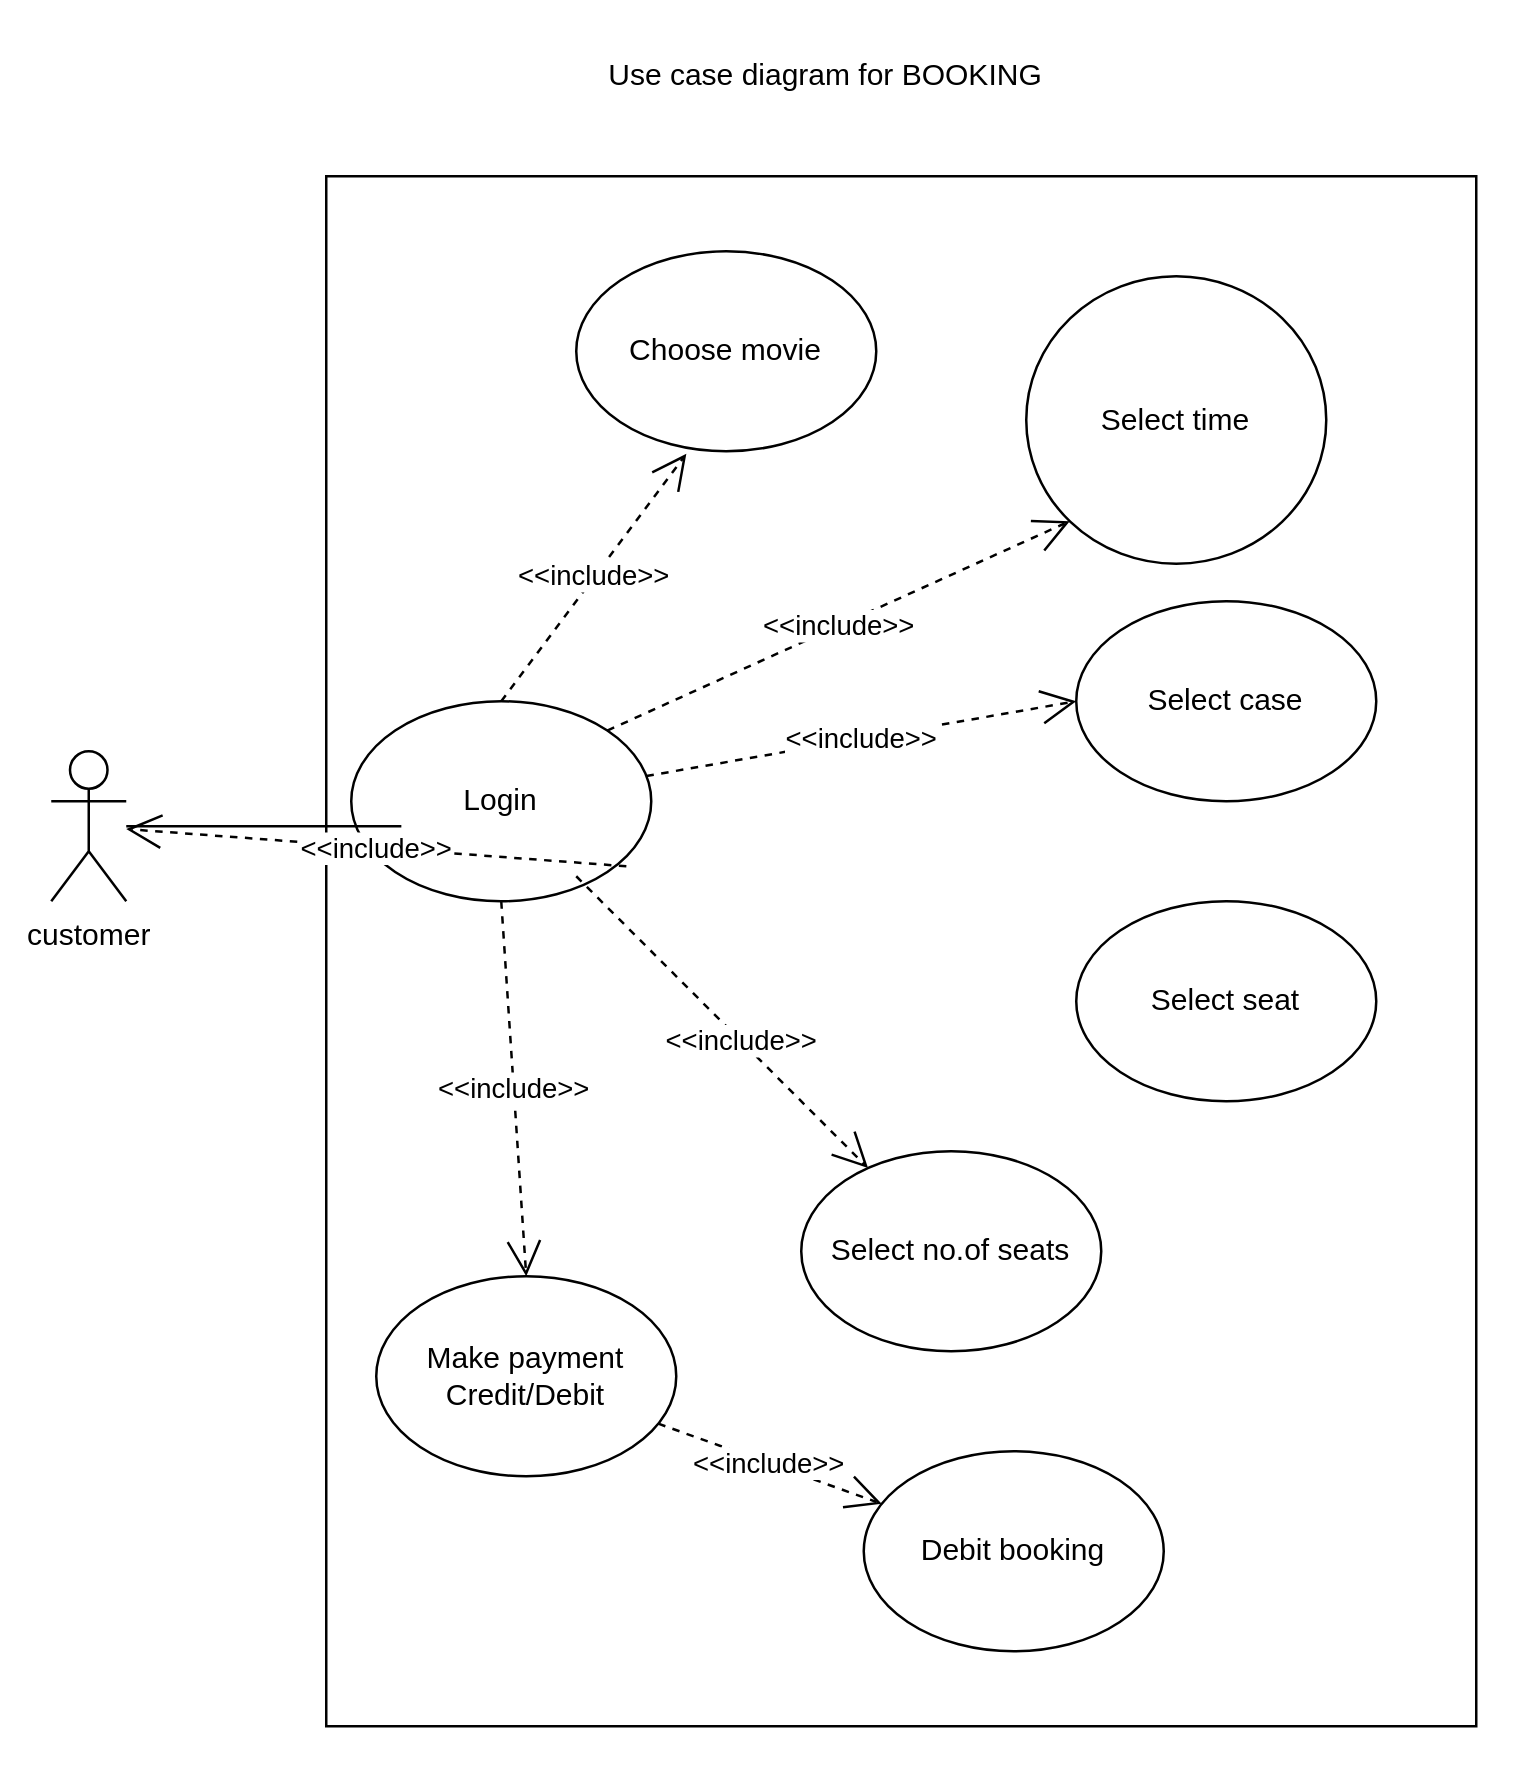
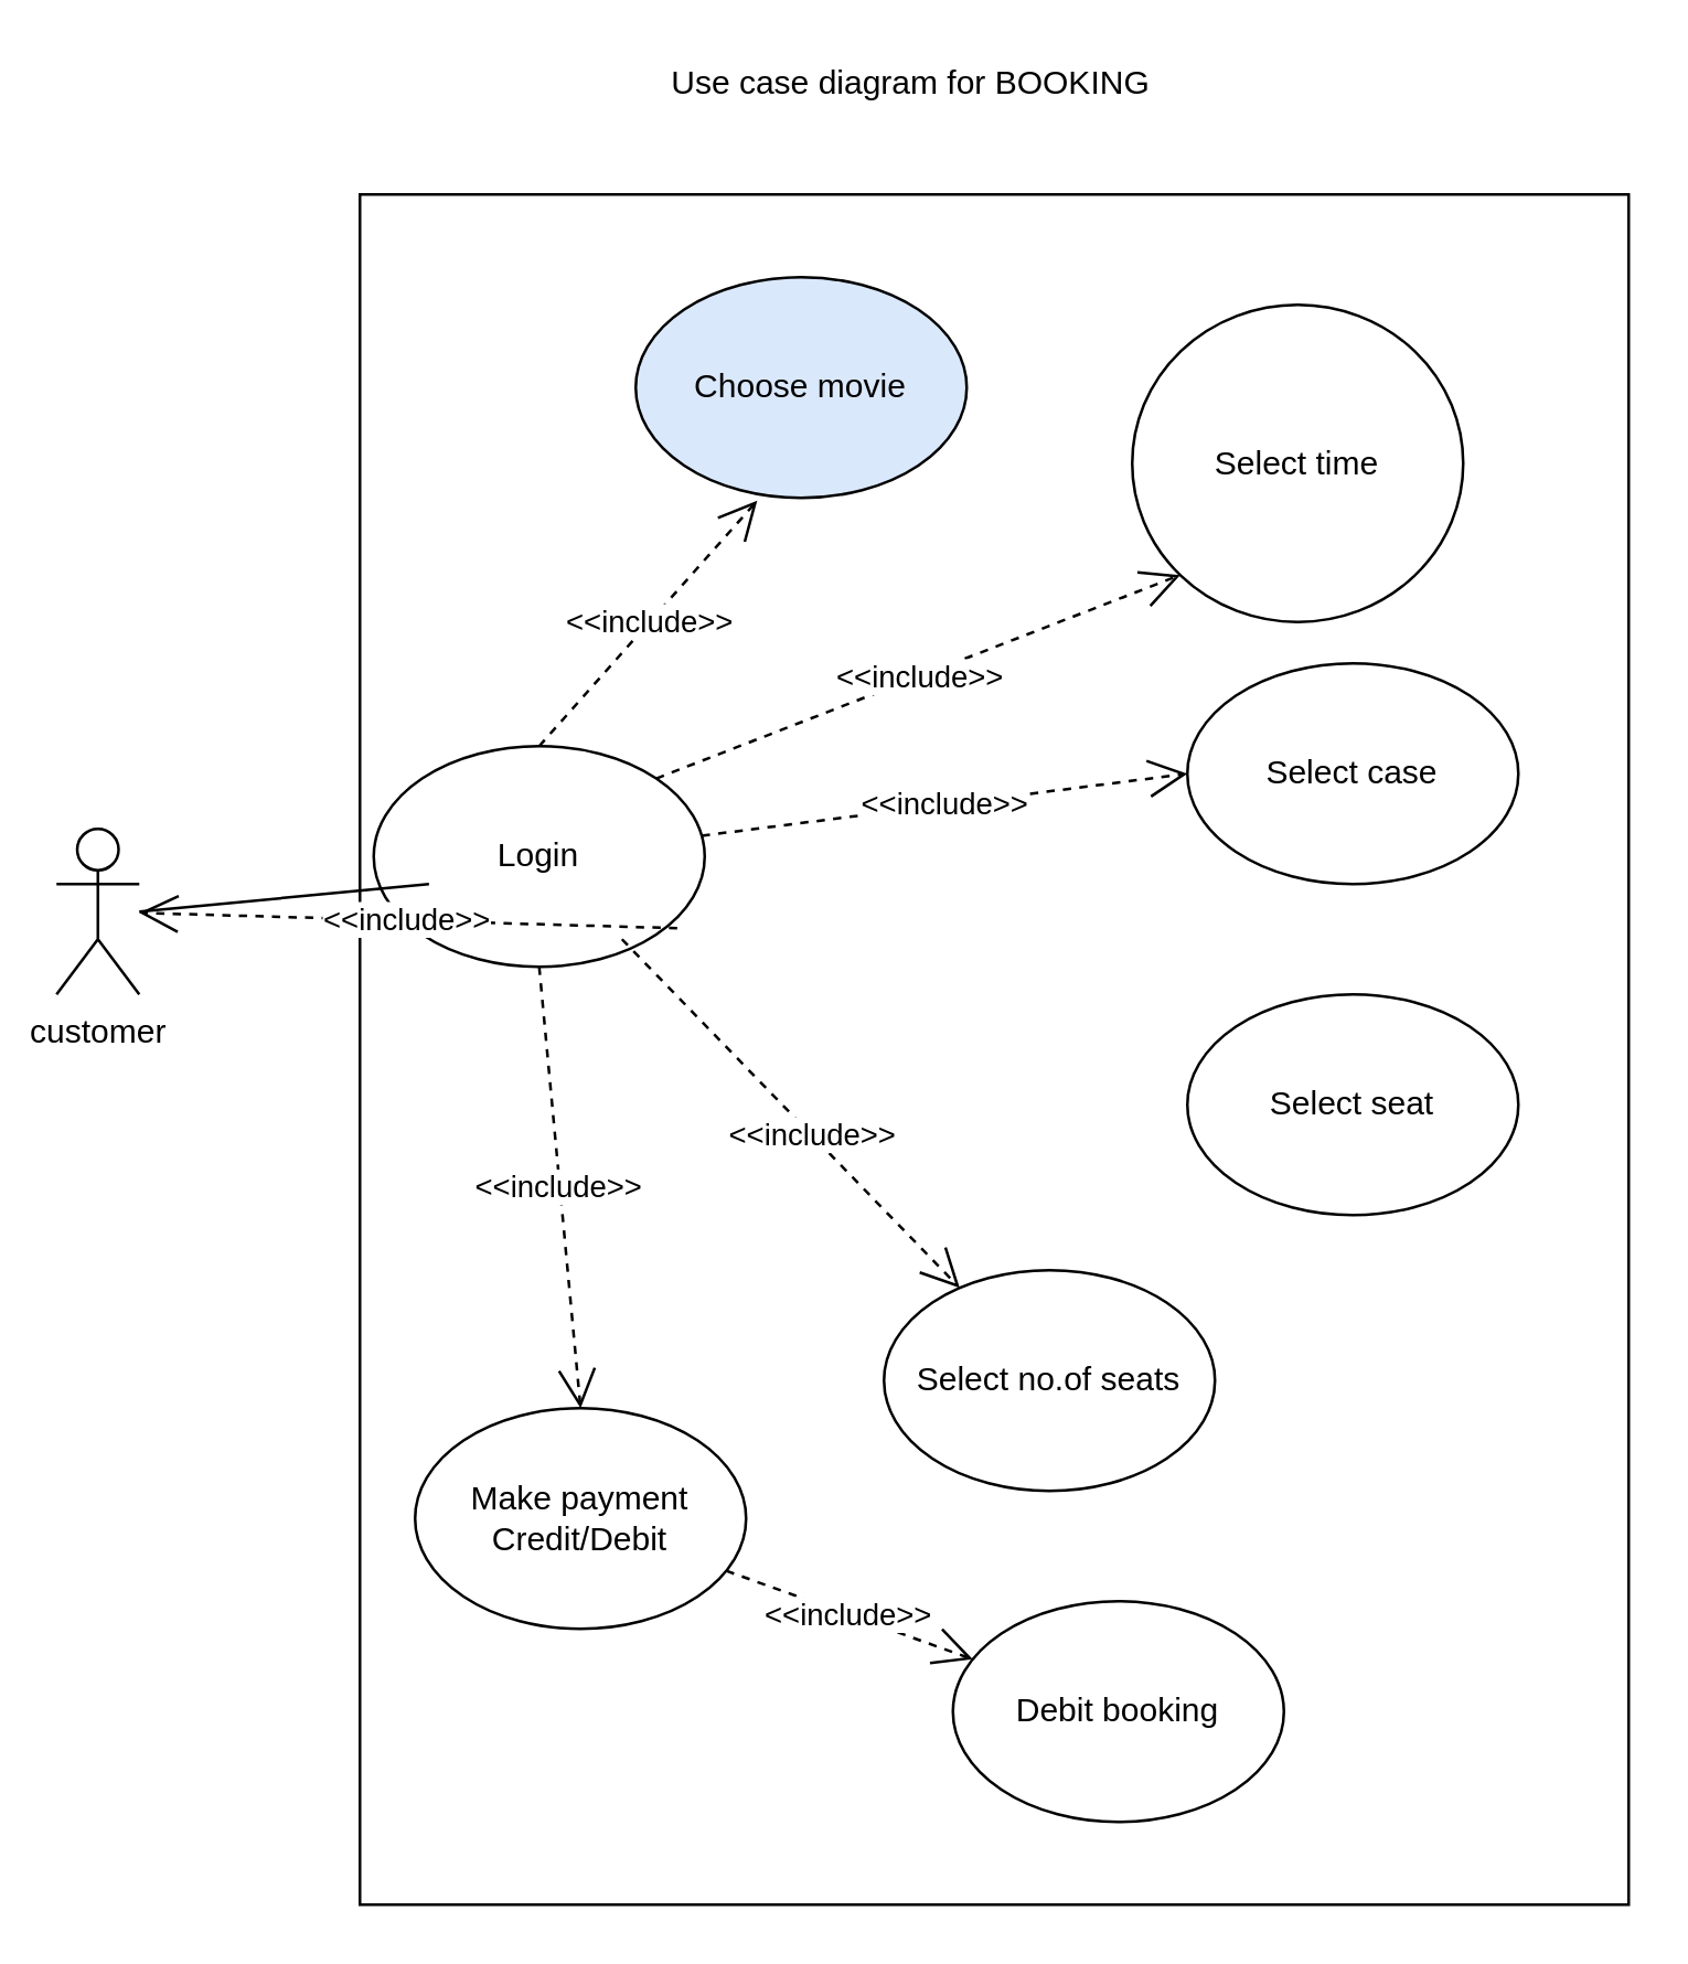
- <mxCell id="9" value="Choose movie" style="ellipse;whiteSpace=wrap;html=1;" vertex="1" parent="1"><mxGeometry x="230" y="100" width="120" height="80" as="geometry" /></mxCell>
+ <mxCell id="9" value="Choose movie" style="ellipse;whiteSpace=wrap;html=1;fillColor=#dae8fc;" vertex="1" parent="1"><mxGeometry x="230" y="100" width="120" height="80" as="geometry" /></mxCell>
- <mxCell id="10" value="Login" style="ellipse;whiteSpace=wrap;html=1;" vertex="1" parent="1"><mxGeometry x="140" y="280" width="120" height="80" as="geometry" /></mxCell>
+ <mxCell id="10" value="Login" style="ellipse;whiteSpace=wrap;html=1;" vertex="1" parent="1"><mxGeometry x="135" y="270" width="120" height="80" as="geometry" /></mxCell>
